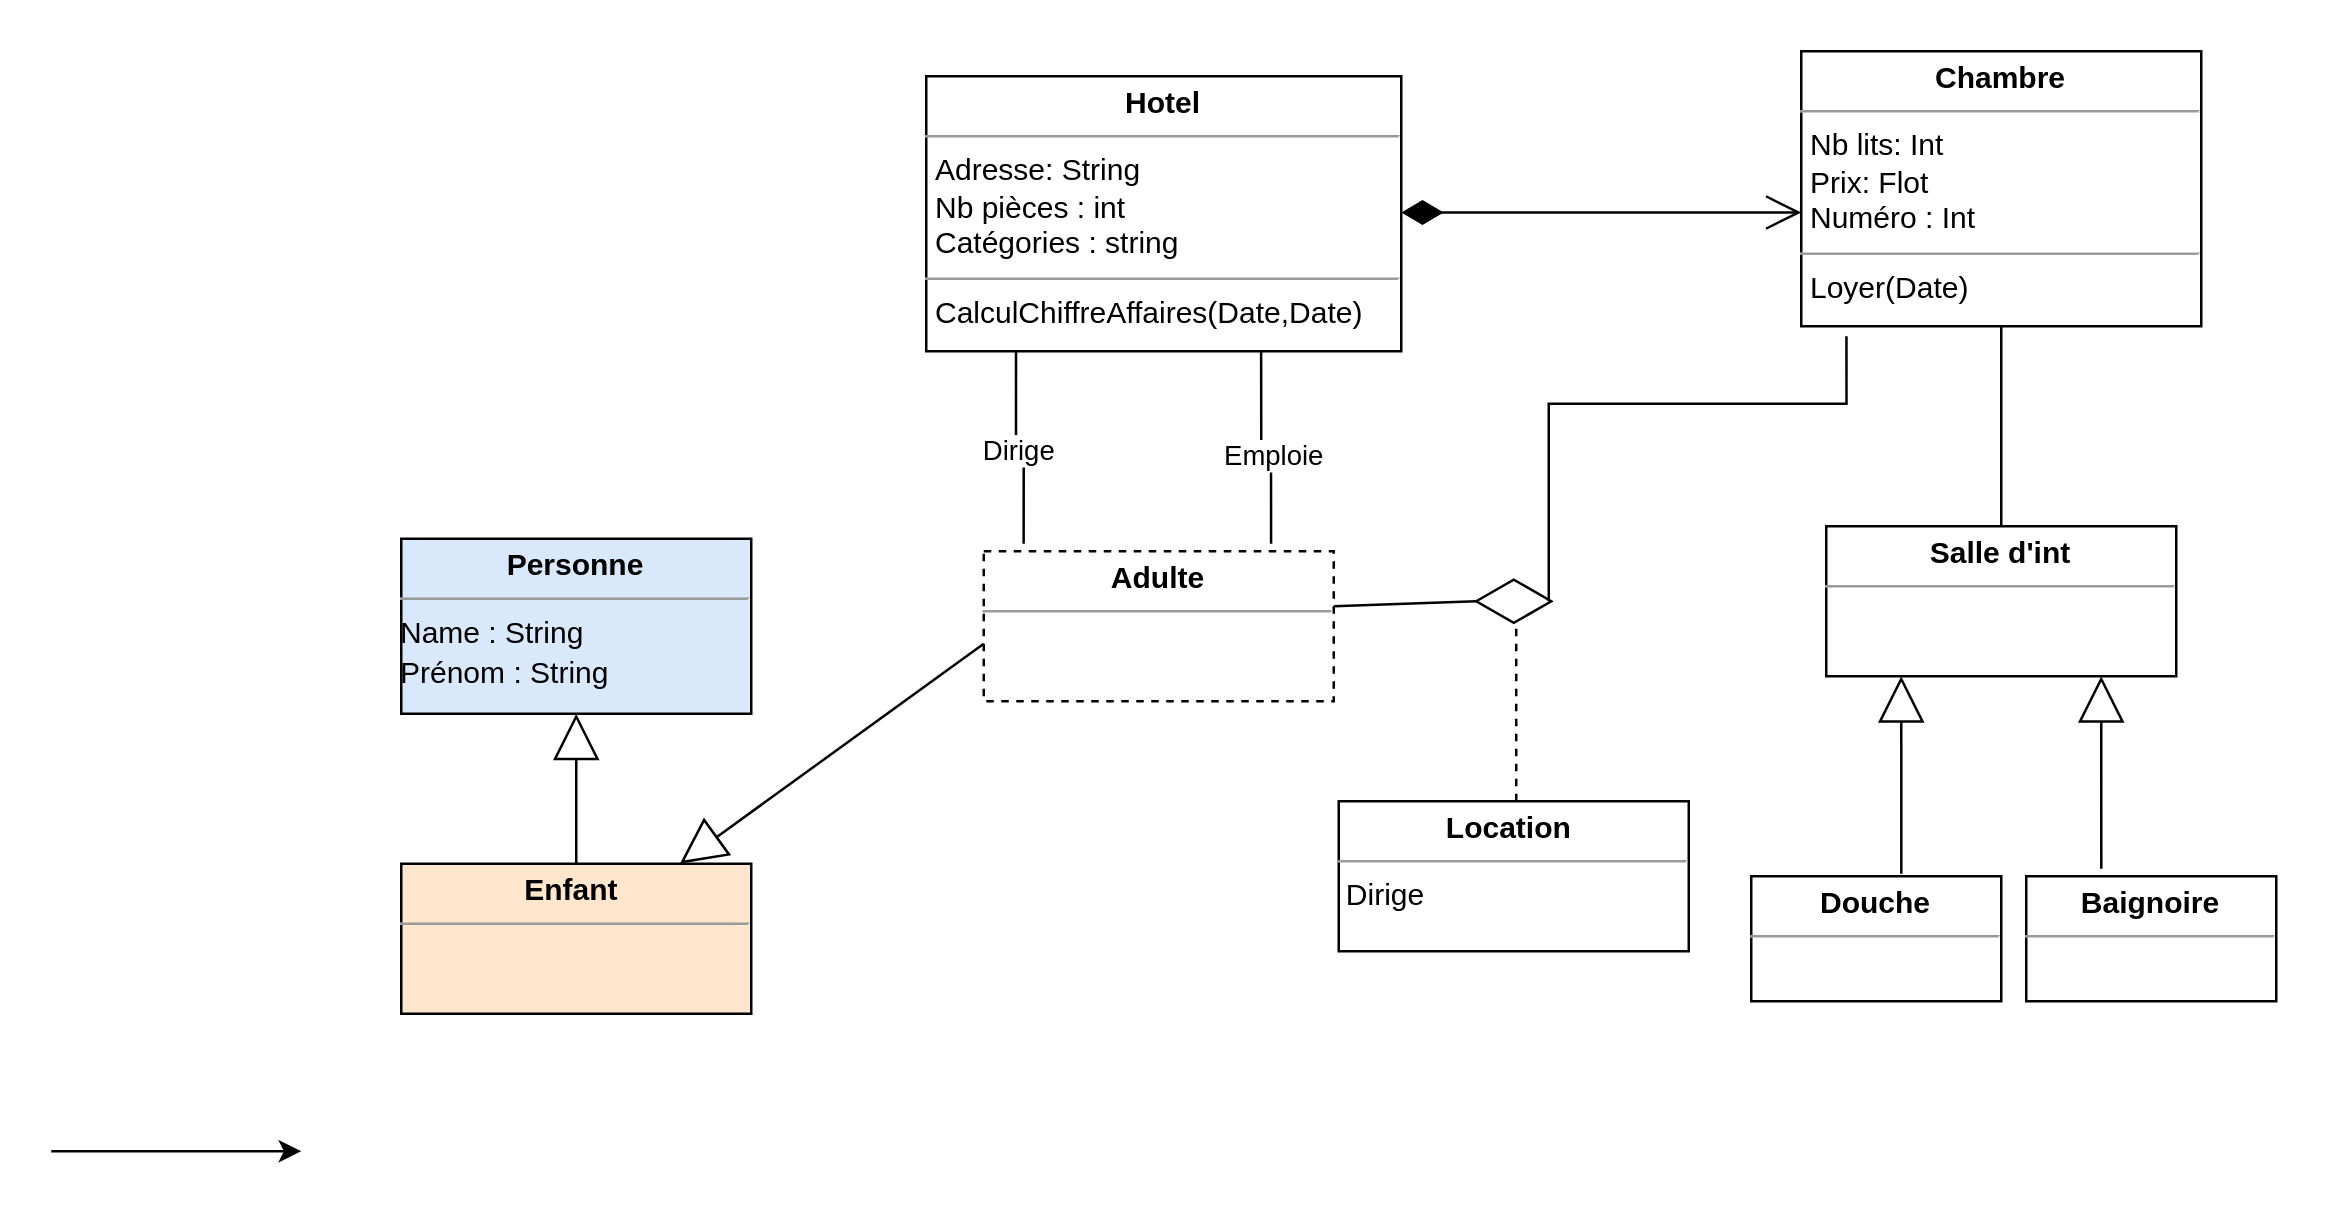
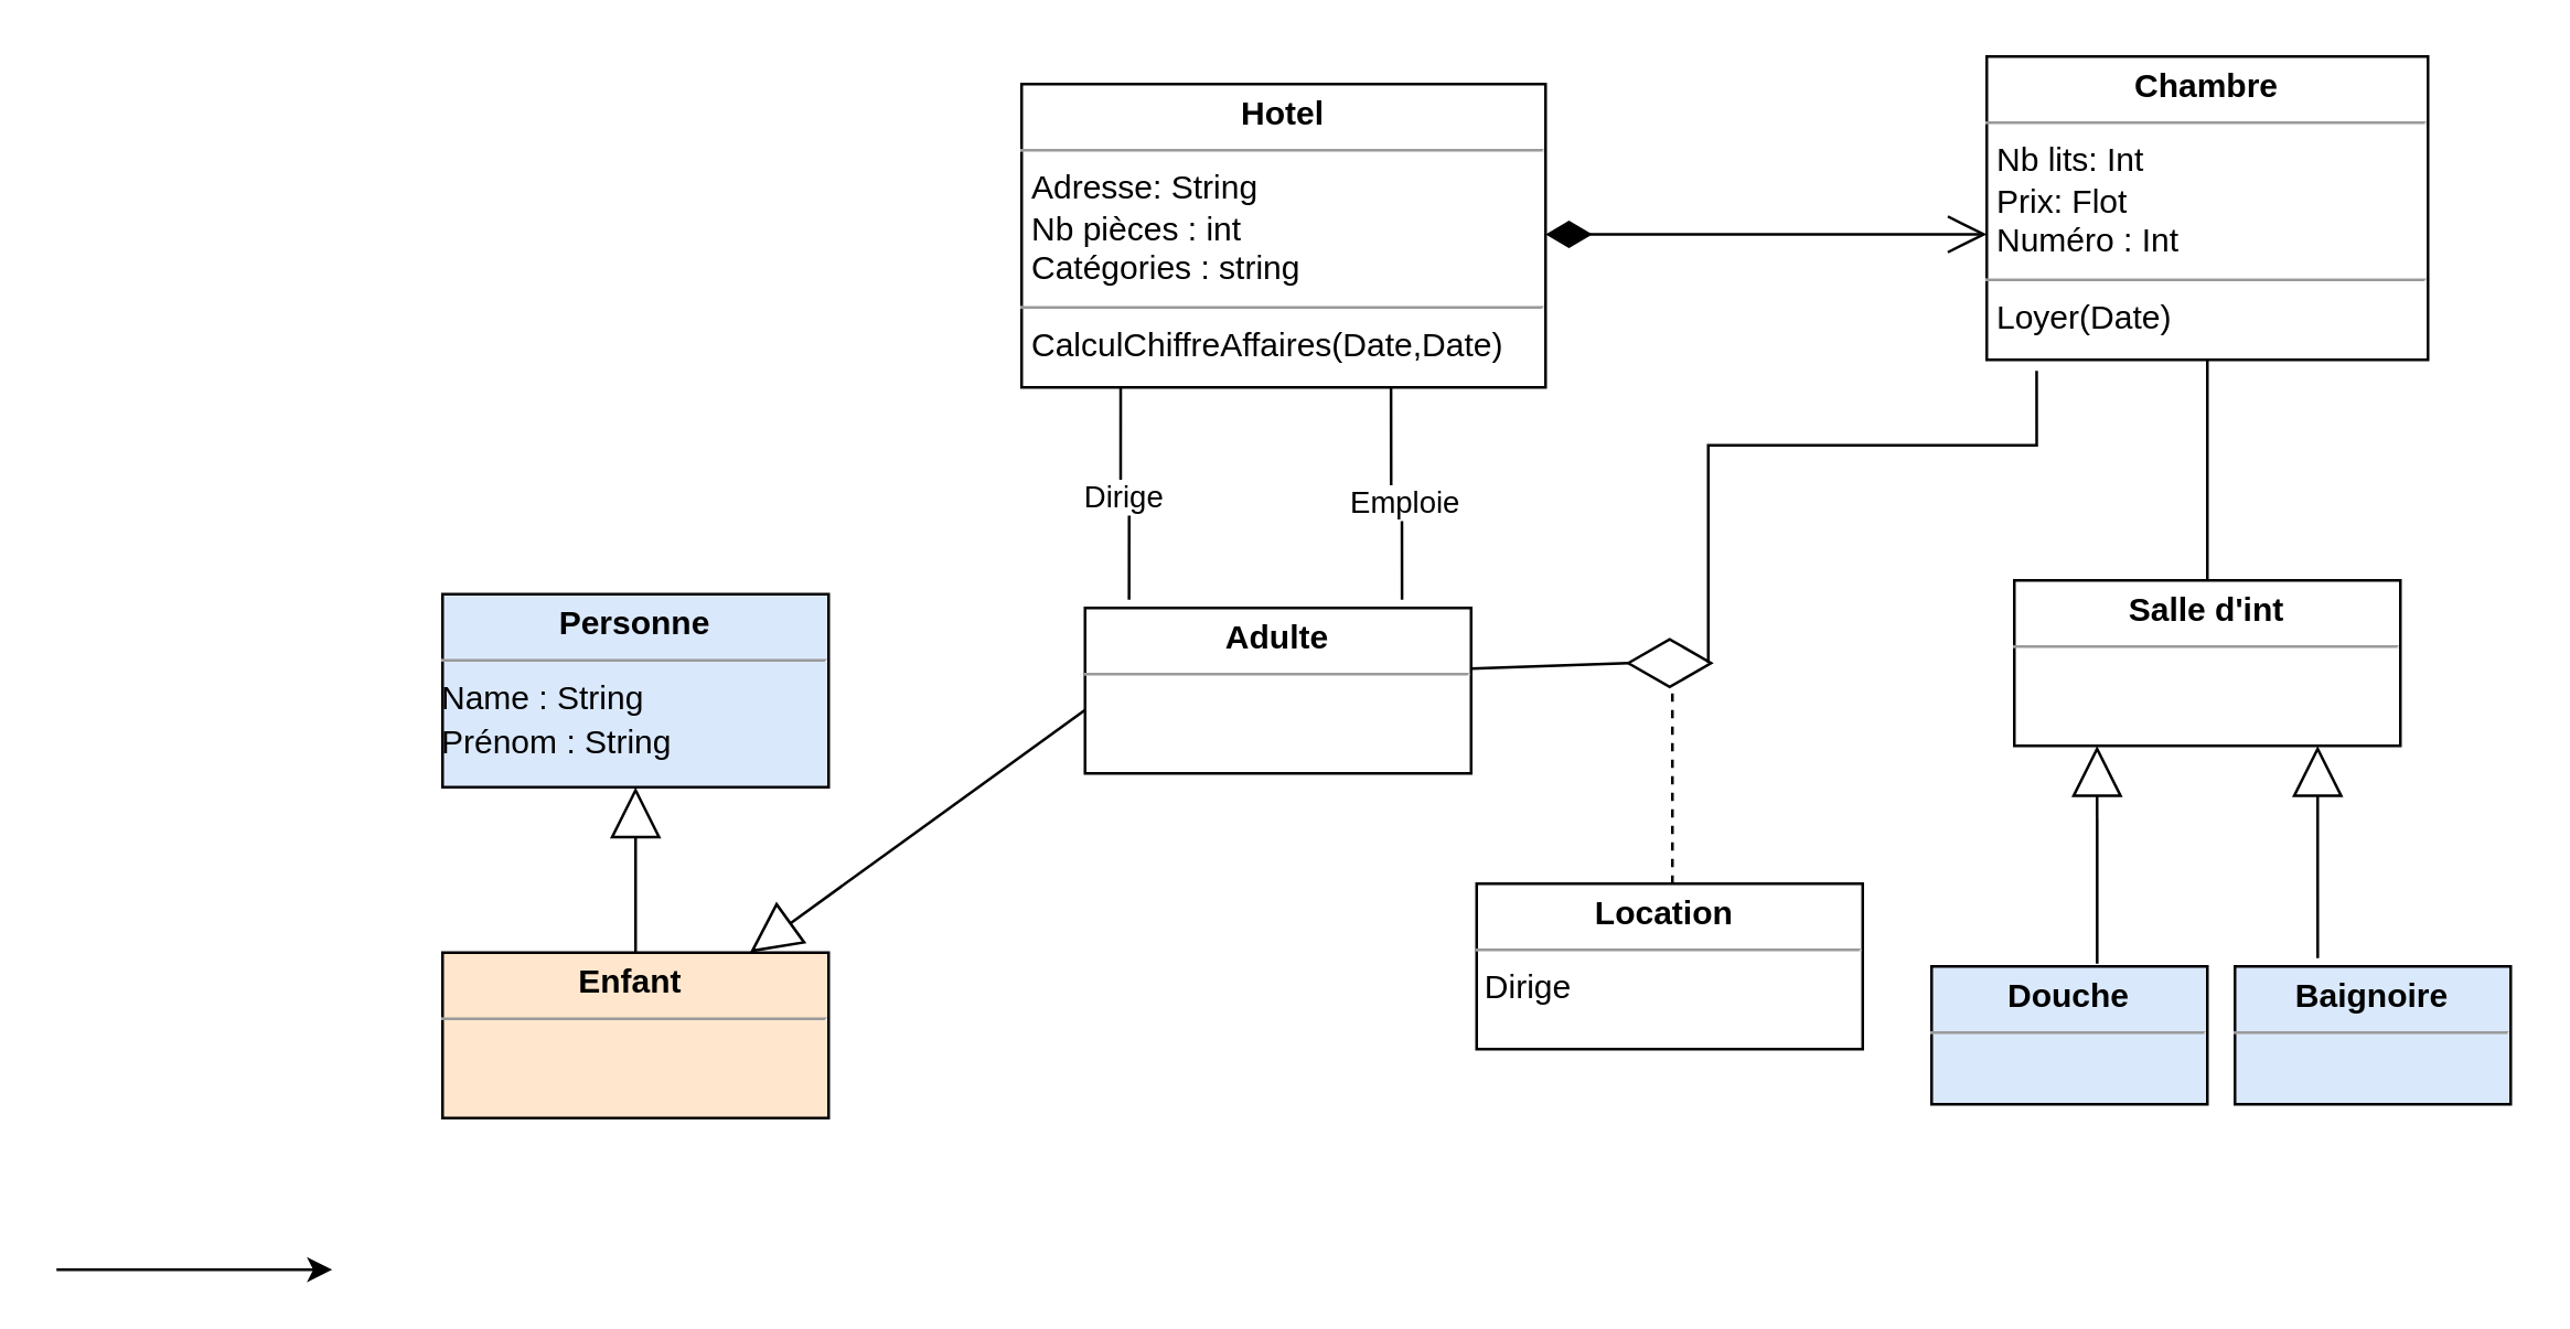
- <mxCell id="12" value="&lt;p style=&quot;margin:0px;margin-top:4px;text-align:center;&quot;&gt;&lt;b&gt;Adulte&lt;/b&gt;&lt;/p&gt;&lt;hr size=&quot;1&quot;&gt;&lt;div style=&quot;height:2px;&quot;&gt;&lt;/div&gt;" style="verticalAlign=top;align=left;overflow=fill;fontSize=12;fontFamily=Helvetica;html=1;whiteSpace=wrap;dashed=1;" vertex="1" parent="1"><mxGeometry x="393" y="220" width="140" height="60" as="geometry" /></mxCell>
+ <mxCell id="12" value="&lt;p style=&quot;margin:0px;margin-top:4px;text-align:center;&quot;&gt;&lt;b&gt;Adulte&lt;/b&gt;&lt;/p&gt;&lt;hr size=&quot;1&quot;&gt;&lt;div style=&quot;height:2px;&quot;&gt;&lt;/div&gt;" style="verticalAlign=top;align=left;overflow=fill;fontSize=12;fontFamily=Helvetica;html=1;whiteSpace=wrap;" vertex="1" parent="1"><mxGeometry x="393" y="220" width="140" height="60" as="geometry" /></mxCell>
- <mxCell id="10" value="&lt;p style=&quot;margin:0px;margin-top:4px;text-align:center;&quot;&gt;&lt;b&gt;Douche&lt;/b&gt;&lt;/p&gt;&lt;hr size=&quot;1&quot;&gt;&lt;div style=&quot;height:2px;&quot;&gt;&lt;/div&gt;" style="verticalAlign=top;align=left;overflow=fill;fontSize=12;fontFamily=Helvetica;html=1;whiteSpace=wrap;" vertex="1" parent="1"><mxGeometry x="700" y="350" width="100" height="50" as="geometry" /></mxCell>
+ <mxCell id="10" value="&lt;p style=&quot;margin:0px;margin-top:4px;text-align:center;&quot;&gt;&lt;b&gt;Douche&lt;/b&gt;&lt;/p&gt;&lt;hr size=&quot;1&quot;&gt;&lt;div style=&quot;height:2px;&quot;&gt;&lt;/div&gt;" style="verticalAlign=top;align=left;overflow=fill;fontSize=12;fontFamily=Helvetica;html=1;whiteSpace=wrap;fillColor=#dae8fc;" vertex="1" parent="1"><mxGeometry x="700" y="350" width="100" height="50" as="geometry" /></mxCell>
- <mxCell id="11" value="&lt;p style=&quot;margin:0px;margin-top:4px;text-align:center;&quot;&gt;&lt;b&gt;Baignoire&lt;/b&gt;&lt;/p&gt;&lt;hr size=&quot;1&quot;&gt;&lt;div style=&quot;height:2px;&quot;&gt;&lt;/div&gt;" style="verticalAlign=top;align=left;overflow=fill;fontSize=12;fontFamily=Helvetica;html=1;whiteSpace=wrap;" vertex="1" parent="1"><mxGeometry x="810" y="350" width="100" height="50" as="geometry" /></mxCell>
+ <mxCell id="11" value="&lt;p style=&quot;margin:0px;margin-top:4px;text-align:center;&quot;&gt;&lt;b&gt;Baignoire&lt;/b&gt;&lt;/p&gt;&lt;hr size=&quot;1&quot;&gt;&lt;div style=&quot;height:2px;&quot;&gt;&lt;/div&gt;" style="verticalAlign=top;align=left;overflow=fill;fontSize=12;fontFamily=Helvetica;html=1;whiteSpace=wrap;fillColor=#dae8fc;" vertex="1" parent="1"><mxGeometry x="810" y="350" width="100" height="50" as="geometry" /></mxCell>
